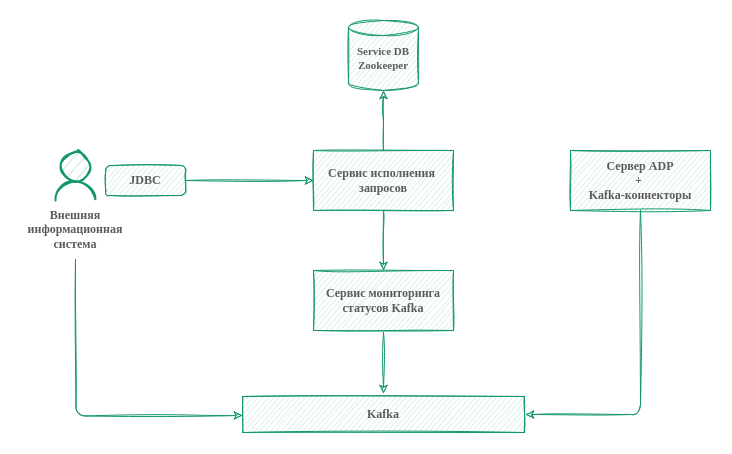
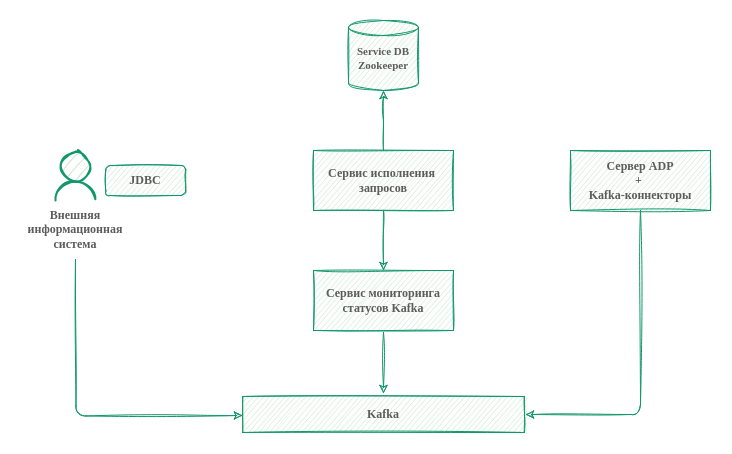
- <mxCell id="4" value="" style="edgeStyle=orthogonalEdgeStyle;curved=0;rounded=1;sketch=1;orthogonalLoop=1;jettySize=auto;html=1;startArrow=classic;startFill=1;endArrow=none;endFill=0;fontFamily=Comic Sans MS;strokeColor=#12976B;" parent="1" source="5" target="7" edge="1"><mxGeometry relative="1" as="geometry" /></mxCell>
